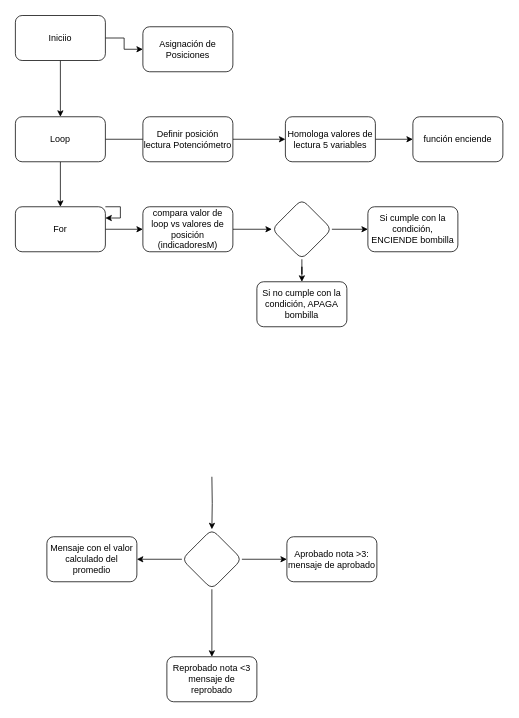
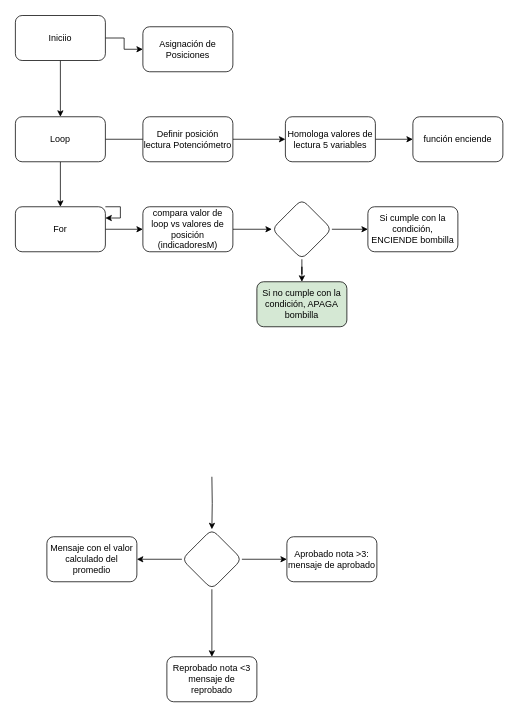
- <mxCell id="31" value="&lt;span&gt;Si no cumple con la condición, APAGA bombilla&lt;/span&gt;" style="whiteSpace=wrap;html=1;rounded=1;" vertex="1" parent="1"><mxGeometry x="342" y="375" width="120" height="60" as="geometry" /></mxCell>
+ <mxCell id="31" value="&lt;span&gt;Si no cumple con la condición, APAGA bombilla&lt;/span&gt;" style="whiteSpace=wrap;html=1;rounded=1;fillColor=#d5e8d4;" vertex="1" parent="1"><mxGeometry x="342" y="375" width="120" height="60" as="geometry" /></mxCell>
